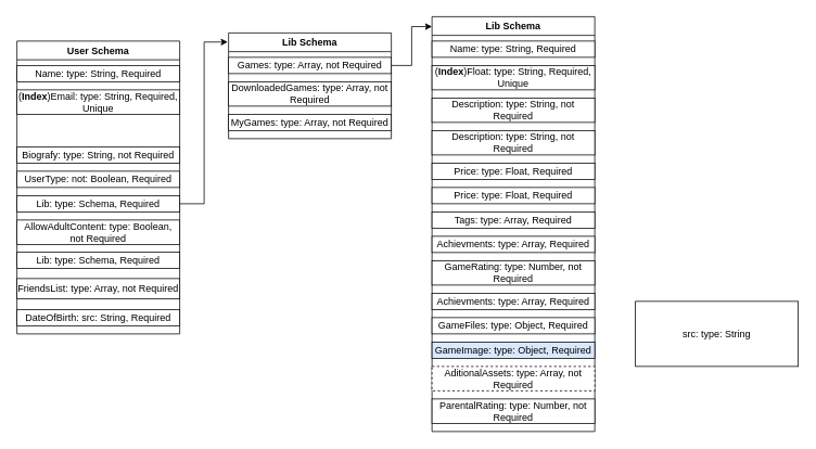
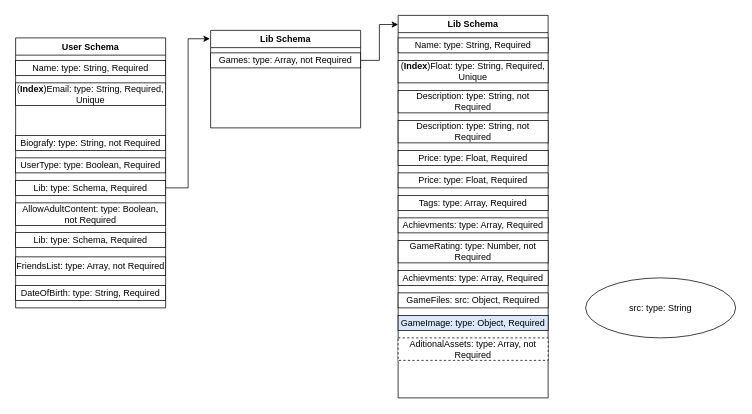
- <mxCell id="14" value="DownloadedGames: type: Array, not Required" style="rounded=0;whiteSpace=wrap;html=1;" vertex="1" parent="12"><mxGeometry y="60" width="200" height="30" as="geometry" /></mxCell>
- <mxCell id="15" value="MyGames: type: Array, not Required" style="rounded=0;whiteSpace=wrap;html=1;" vertex="1" parent="12"><mxGeometry y="100" width="200" height="20" as="geometry" /></mxCell>
- <mxCell id="6" value="UserType: not: Boolean, Required" style="rounded=0;whiteSpace=wrap;html=1;" vertex="1" parent="2"><mxGeometry y="160" width="200" height="20" as="geometry" /></mxCell>
+ <mxCell id="6" value="UserType: type: Boolean, Required" style="rounded=0;whiteSpace=wrap;html=1;" vertex="1" parent="2"><mxGeometry y="160" width="200" height="20" as="geometry" /></mxCell>
- <mxCell id="11" value="DateOfBirth: src: String, Required" style="rounded=0;whiteSpace=wrap;html=1;" vertex="1" parent="2"><mxGeometry y="330" width="200" height="20" as="geometry" /></mxCell>
+ <mxCell id="11" value="DateOfBirth: type: String, Required" style="rounded=0;whiteSpace=wrap;html=1;" vertex="1" parent="2"><mxGeometry y="330" width="200" height="20" as="geometry" /></mxCell>
- <mxCell id="28" value="GameFiles: type: Object, Required" style="rounded=0;whiteSpace=wrap;html=1;" vertex="1" parent="17"><mxGeometry y="370" width="200" height="20" as="geometry" /></mxCell>
+ <mxCell id="28" value="GameFiles: src: Object, Required" style="rounded=0;whiteSpace=wrap;html=1;" vertex="1" parent="17"><mxGeometry y="370" width="200" height="20" as="geometry" /></mxCell>
- <mxCell id="33" value="src: type: String" style="rounded=0;whiteSpace=wrap;html=1;" vertex="1" parent="1"><mxGeometry x="780" y="370" width="200" height="80" as="geometry" /></mxCell>
+ <mxCell id="33" value="src: type: String" style="ellipse;whiteSpace=wrap;html=1;" vertex="1" parent="1"><mxGeometry x="780" y="370" width="200" height="80" as="geometry" /></mxCell>
- <mxCell id="31" value="ParentalRating: type: Number, not Required" style="rounded=0;whiteSpace=wrap;html=1;" vertex="1" parent="17"><mxGeometry y="470" width="200" height="30" as="geometry" /></mxCell>
